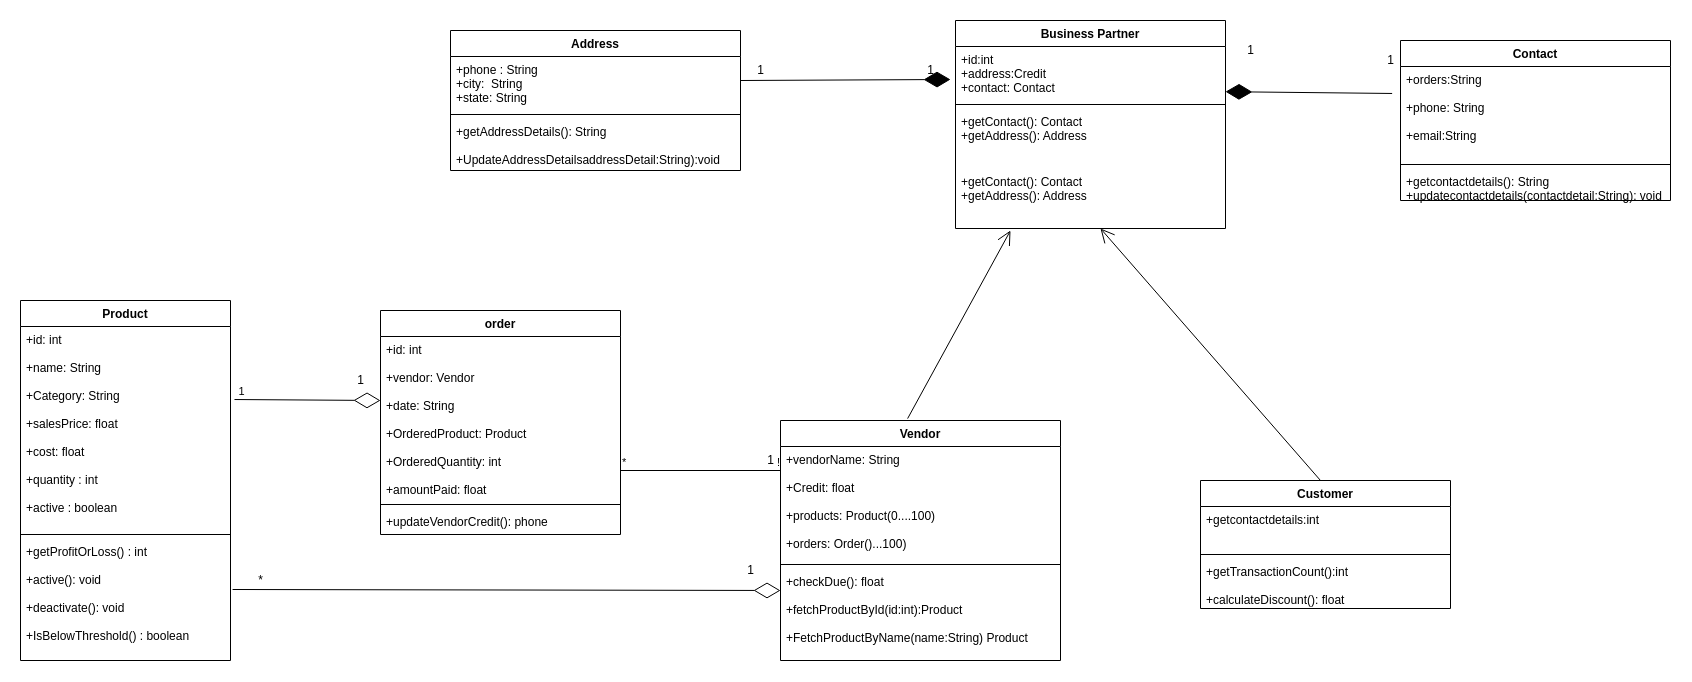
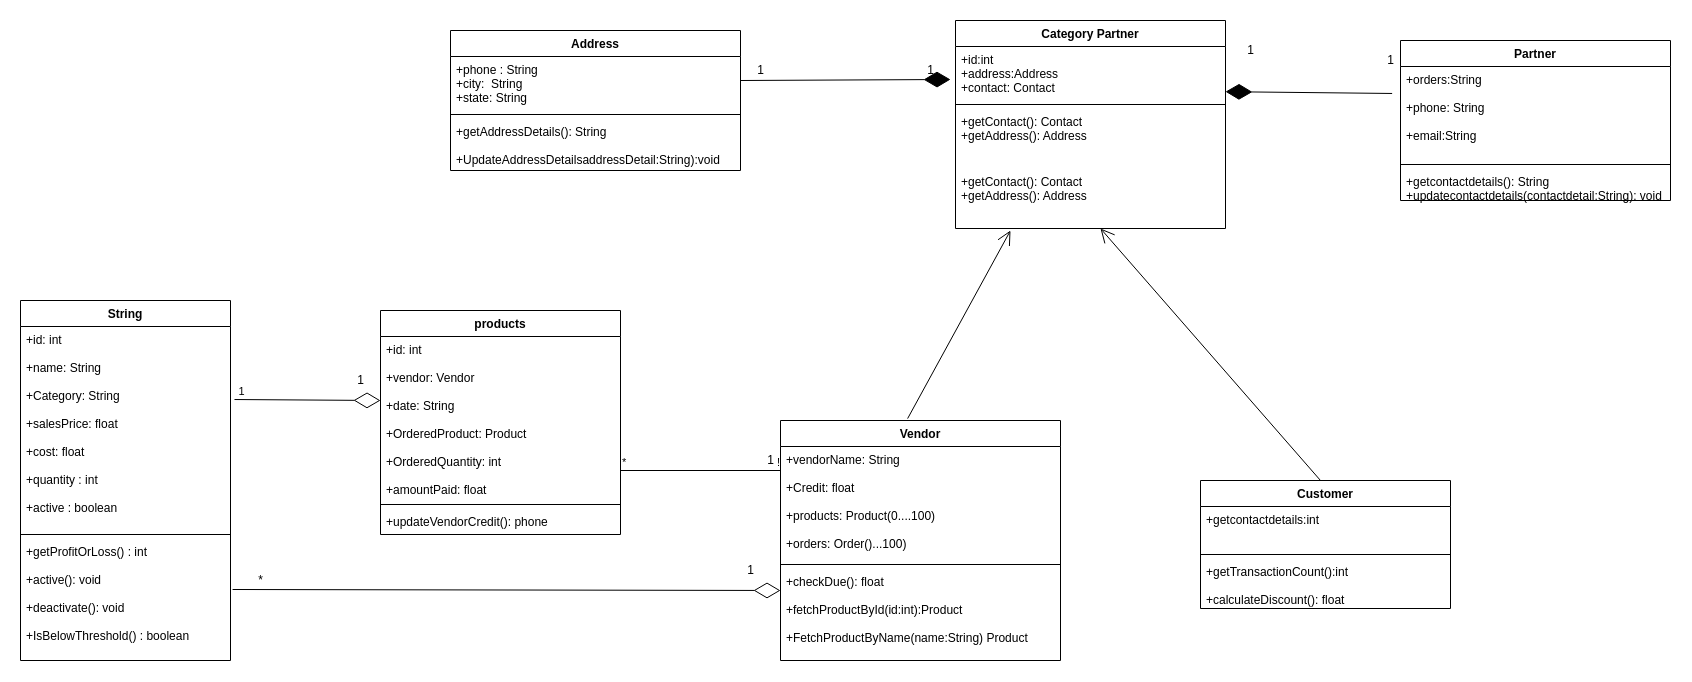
- <mxCell id="6" value="Business Partner" style="swimlane;fontStyle=1;align=center;verticalAlign=top;childLayout=stackLayout;horizontal=1;startSize=26;horizontalStack=0;resizeParent=1;resizeParentMax=0;resizeLast=0;collapsible=1;marginBottom=0;" vertex="1" parent="1"><mxGeometry x="955" y="20" width="270" height="208" as="geometry" /></mxCell>
+ <mxCell id="6" value="Category Partner" style="swimlane;fontStyle=1;align=center;verticalAlign=top;childLayout=stackLayout;horizontal=1;startSize=26;horizontalStack=0;resizeParent=1;resizeParentMax=0;resizeLast=0;collapsible=1;marginBottom=0;" vertex="1" parent="1"><mxGeometry x="955" y="20" width="270" height="208" as="geometry" /></mxCell>
- <mxCell id="44" value="Contact" style="swimlane;fontStyle=1;align=center;verticalAlign=top;childLayout=stackLayout;horizontal=1;startSize=26;horizontalStack=0;resizeParent=1;resizeParentMax=0;resizeLast=0;collapsible=1;marginBottom=0;" vertex="1" parent="1"><mxGeometry x="1400" y="40" width="270" height="160" as="geometry" /></mxCell>
+ <mxCell id="44" value="Partner" style="swimlane;fontStyle=1;align=center;verticalAlign=top;childLayout=stackLayout;horizontal=1;startSize=26;horizontalStack=0;resizeParent=1;resizeParentMax=0;resizeLast=0;collapsible=1;marginBottom=0;" vertex="1" parent="1"><mxGeometry x="1400" y="40" width="270" height="160" as="geometry" /></mxCell>
- <mxCell id="7" value="+id:int&#10;+address:Credit&#10;+contact: Contact" style="text;strokeColor=none;fillColor=none;align=left;verticalAlign=top;spacingLeft=4;spacingRight=4;overflow=hidden;rotatable=0;points=[[0,0.5],[1,0.5]];portConstraint=eastwest;" vertex="1" parent="6"><mxGeometry y="26" width="270" height="54" as="geometry" /></mxCell>
+ <mxCell id="7" value="+id:int&#10;+address:Address&#10;+contact: Contact" style="text;strokeColor=none;fillColor=none;align=left;verticalAlign=top;spacingLeft=4;spacingRight=4;overflow=hidden;rotatable=0;points=[[0,0.5],[1,0.5]];portConstraint=eastwest;" vertex="1" parent="6"><mxGeometry y="26" width="270" height="54" as="geometry" /></mxCell>
- <mxCell id="11" value="Product" style="swimlane;fontStyle=1;align=center;verticalAlign=top;childLayout=stackLayout;horizontal=1;startSize=26;horizontalStack=0;resizeParent=1;resizeParentMax=0;resizeLast=0;collapsible=1;marginBottom=0;" vertex="1" parent="1"><mxGeometry x="20" y="300" width="210" height="360" as="geometry"><mxRectangle x="70" y="350" width="100" height="26" as="alternateBounds" /></mxGeometry></mxCell>
+ <mxCell id="11" value="String" style="swimlane;fontStyle=1;align=center;verticalAlign=top;childLayout=stackLayout;horizontal=1;startSize=26;horizontalStack=0;resizeParent=1;resizeParentMax=0;resizeLast=0;collapsible=1;marginBottom=0;" vertex="1" parent="1"><mxGeometry x="20" y="300" width="210" height="360" as="geometry"><mxRectangle x="70" y="350" width="100" height="26" as="alternateBounds" /></mxGeometry></mxCell>
- <mxCell id="15" value="order" style="swimlane;fontStyle=1;align=center;verticalAlign=top;childLayout=stackLayout;horizontal=1;startSize=26;horizontalStack=0;resizeParent=1;resizeParentMax=0;resizeLast=0;collapsible=1;marginBottom=0;" vertex="1" parent="1"><mxGeometry x="380" y="310" width="240" height="224" as="geometry" /></mxCell>
+ <mxCell id="15" value="products" style="swimlane;fontStyle=1;align=center;verticalAlign=top;childLayout=stackLayout;horizontal=1;startSize=26;horizontalStack=0;resizeParent=1;resizeParentMax=0;resizeLast=0;collapsible=1;marginBottom=0;" vertex="1" parent="1"><mxGeometry x="380" y="310" width="240" height="224" as="geometry" /></mxCell>
